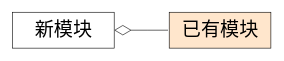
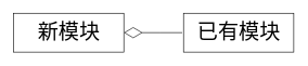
- <mxCell id="4" value="已有模块" style="html=1;fontSize=32;fillColor=#ffe6cc;" vertex="1" parent="1"><mxGeometry x="282" y="20" width="170" height="60" as="geometry" /></mxCell>
+ <mxCell id="4" value="已有模块" style="html=1;fontSize=32;" vertex="1" parent="1"><mxGeometry x="282" y="20" width="170" height="60" as="geometry" /></mxCell>
